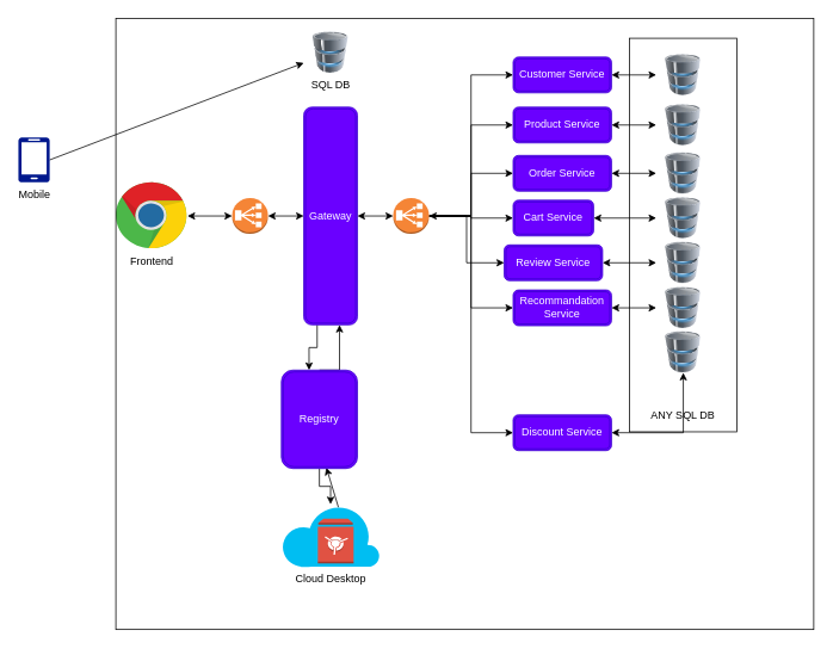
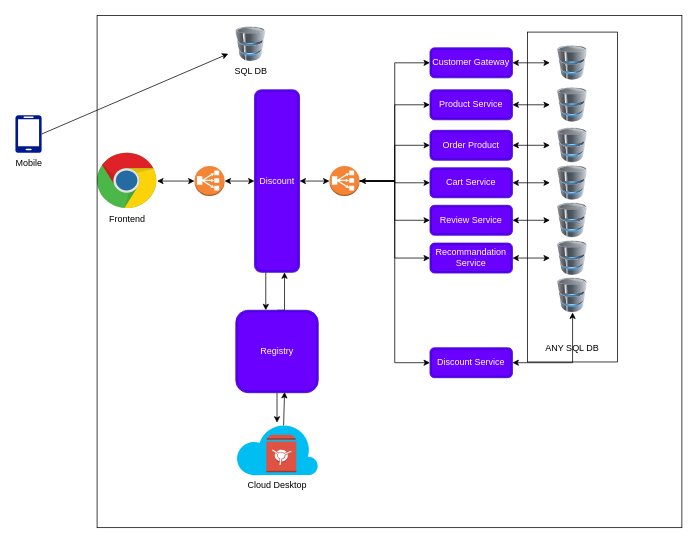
- <mxCell id="42" value="SQL DB" style="image;html=1;image=img/lib/clip_art/computers/Database_128x128.png" vertex="1" parent="1"><mxGeometry x="339" y="35" width="60.25" height="46" as="geometry" /></mxCell>
+ <mxCell id="42" value="SQL DB" style="image;html=1;image=img/lib/clip_art/computers/Database_128x128.png" vertex="1" parent="1"><mxGeometry x="304" y="35" width="60.25" height="46" as="geometry" /></mxCell>
- <mxCell id="36" value="Customer Service" style="shape=ext;double=1;rounded=1;whiteSpace=wrap;html=1;fillColor=#6a00ff;fontColor=#ffffff;strokeColor=#3700CC;gradientColor=none;" vertex="1" parent="1"><mxGeometry x="573" y="63" width="110" height="40" as="geometry" /></mxCell>
+ <mxCell id="36" value="Customer Gateway" style="shape=ext;double=1;rounded=1;whiteSpace=wrap;html=1;fillColor=#6a00ff;fontColor=#ffffff;strokeColor=#3700CC;gradientColor=none;" vertex="1" parent="1"><mxGeometry x="573" y="63" width="110" height="40" as="geometry" /></mxCell>
- <mxCell id="28" value="Order Service" style="shape=ext;double=1;rounded=1;whiteSpace=wrap;html=1;fillColor=#6a00ff;fontColor=#ffffff;strokeColor=#3700CC;gradientColor=none;" vertex="1" parent="1"><mxGeometry x="573" y="173" width="110" height="40" as="geometry" /></mxCell>
+ <mxCell id="28" value="Order Product" style="shape=ext;double=1;rounded=1;whiteSpace=wrap;html=1;fillColor=#6a00ff;fontColor=#ffffff;strokeColor=#3700CC;gradientColor=none;" vertex="1" parent="1"><mxGeometry x="573" y="173" width="110" height="40" as="geometry" /></mxCell>
- <mxCell id="4" value="Gateway" style="shape=ext;double=1;rounded=1;whiteSpace=wrap;html=1;fillColor=#6a00ff;fontColor=#ffffff;strokeColor=#3700CC;gradientColor=none;" vertex="1" parent="1"><mxGeometry x="339" y="118.98" width="60" height="243.45" as="geometry" /></mxCell>
+ <mxCell id="4" value="Discount" style="shape=ext;double=1;rounded=1;whiteSpace=wrap;html=1;fillColor=#6a00ff;fontColor=#ffffff;strokeColor=#3700CC;gradientColor=none;" vertex="1" parent="1"><mxGeometry x="339" y="118.98" width="60" height="243.45" as="geometry" /></mxCell>
- <mxCell id="30" value="Cart Service" style="shape=ext;double=1;rounded=1;whiteSpace=wrap;html=1;fillColor=#6a00ff;fontColor=#ffffff;strokeColor=#3700CC;gradientColor=none;" vertex="1" parent="1"><mxGeometry x="573" y="223" width="90" height="40" as="geometry" /></mxCell>
+ <mxCell id="30" value="Cart Service" style="shape=ext;double=1;rounded=1;whiteSpace=wrap;html=1;fillColor=#6a00ff;fontColor=#ffffff;strokeColor=#3700CC;gradientColor=none;" vertex="1" parent="1"><mxGeometry x="573" y="223" width="110" height="40" as="geometry" /></mxCell>
- <mxCell id="32" value="Review Service" style="shape=ext;double=1;rounded=1;whiteSpace=wrap;html=1;fillColor=#6a00ff;fontColor=#ffffff;strokeColor=#3700CC;gradientColor=none;" vertex="1" parent="1"><mxGeometry x="563" y="273" width="110" height="40" as="geometry" /></mxCell>
+ <mxCell id="32" value="Review Service" style="shape=ext;double=1;rounded=1;whiteSpace=wrap;html=1;fillColor=#6a00ff;fontColor=#ffffff;strokeColor=#3700CC;gradientColor=none;" vertex="1" parent="1"><mxGeometry x="573" y="273" width="110" height="40" as="geometry" /></mxCell>
- <mxCell id="24" value="Registry" style="shape=ext;double=1;rounded=1;whiteSpace=wrap;html=1;fillColor=#6a00ff;fontColor=#ffffff;strokeColor=#3700CC;gradientColor=none;" vertex="1" parent="1"><mxGeometry x="314" y="413" width="85" height="110" as="geometry" /></mxCell>
+ <mxCell id="24" value="Registry" style="shape=ext;double=1;rounded=1;whiteSpace=wrap;html=1;fillColor=#6a00ff;fontColor=#ffffff;strokeColor=#3700CC;gradientColor=none;" vertex="1" parent="1"><mxGeometry x="314" y="413" width="110" height="110" as="geometry" /></mxCell>
